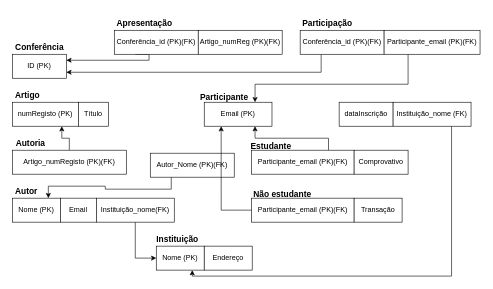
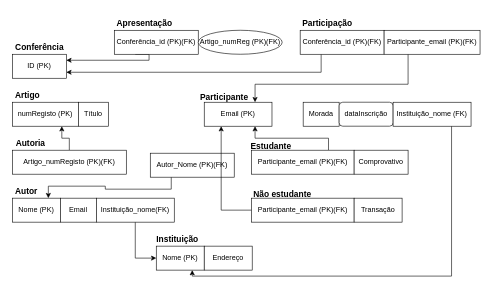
- <mxCell id="12" value="Artigo_numReg (PK)(FK)" style="rounded=0;whiteSpace=wrap;html=1;" vertex="1" parent="1"><mxGeometry x="330" width="140" height="40" as="geometry" y="50" /></mxCell>
+ <mxCell id="12" value="Artigo_numReg (PK)(FK)" style="ellipse;whiteSpace=wrap;html=1;" vertex="1" parent="1"><mxGeometry x="330" width="140" height="40" as="geometry" y="50" /></mxCell>
+ <mxCell id="18" value="Morada" style="rounded=0;whiteSpace=wrap;html=1;" vertex="1" parent="1"><mxGeometry x="505" y="170" width="60" height="40" as="geometry" /></mxCell>
- <mxCell id="19" value="dataInscrição" style="rounded=0;whiteSpace=wrap;html=1;" vertex="1" parent="1"><mxGeometry x="565" y="170" width="90" height="40" as="geometry" /></mxCell>
+ <mxCell id="19" value="dataInscrição" style="whiteSpace=wrap;html=1;rounded=1;" vertex="1" parent="1"><mxGeometry x="565" y="170" width="90" height="40" as="geometry" /></mxCell>
